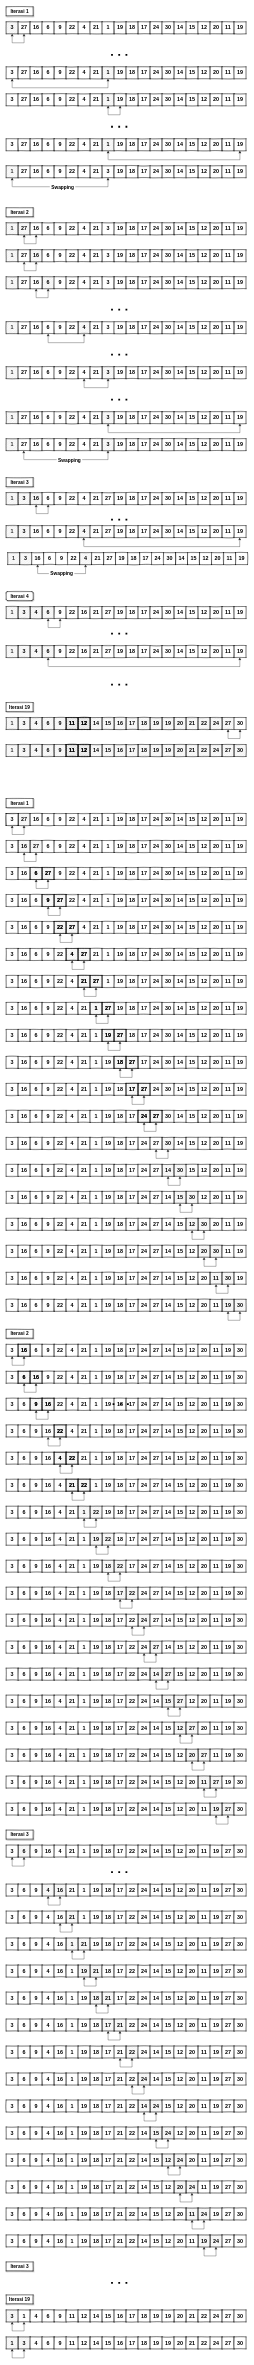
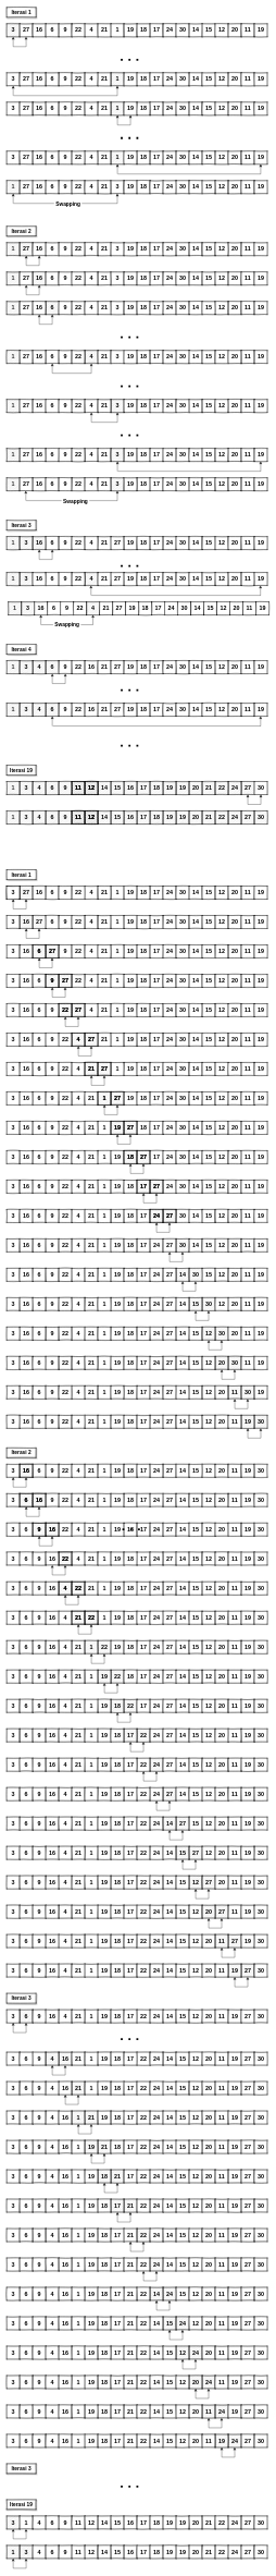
- <mxCell id="367" value="&lt;b style=&quot;font-size: 16px&quot;&gt;Iterasi 4&lt;/b&gt;" style="whiteSpace=wrap;html=1;sketch=1;strokeColor=#000000;fontSize=16;glass=0;shadow=1;fillColor=#FFFFFF;rounded=1;" parent="1" vertex="1"><mxGeometry x="20" y="1970" width="90" height="30" as="geometry" /></mxCell>
+ <mxCell id="367" value="&lt;b style=&quot;font-size: 16px&quot;&gt;Iterasi 4&lt;/b&gt;" style="rounded=0;whiteSpace=wrap;html=1;sketch=1;strokeColor=#000000;fontSize=16;glass=0;shadow=1;fillColor=#FFFFFF;" parent="1" vertex="1"><mxGeometry x="20" y="1970" width="90" height="30" as="geometry" /></mxCell>
